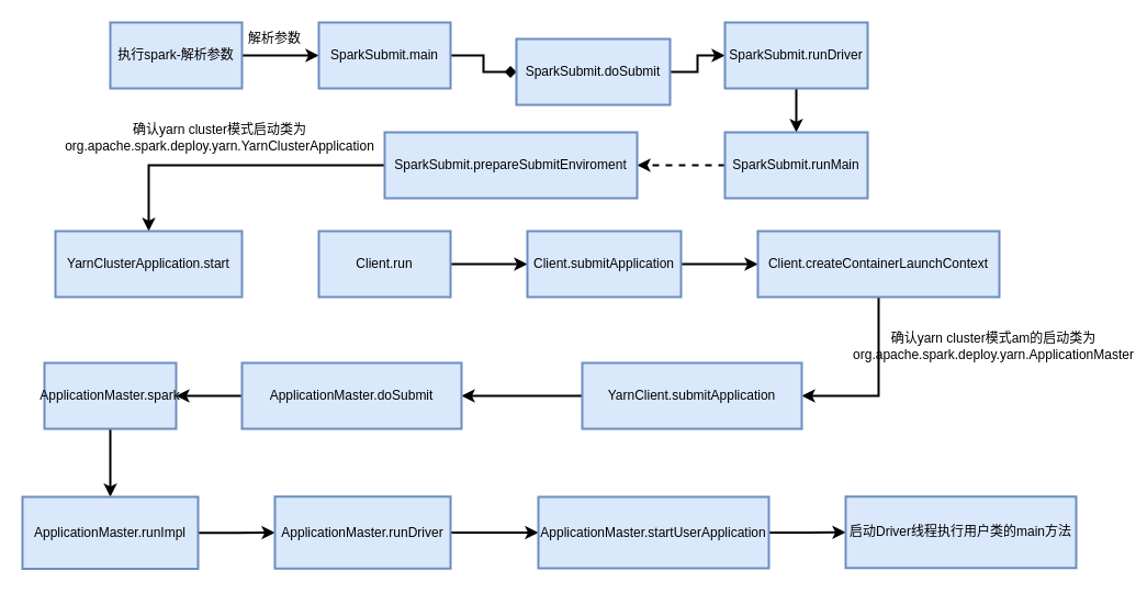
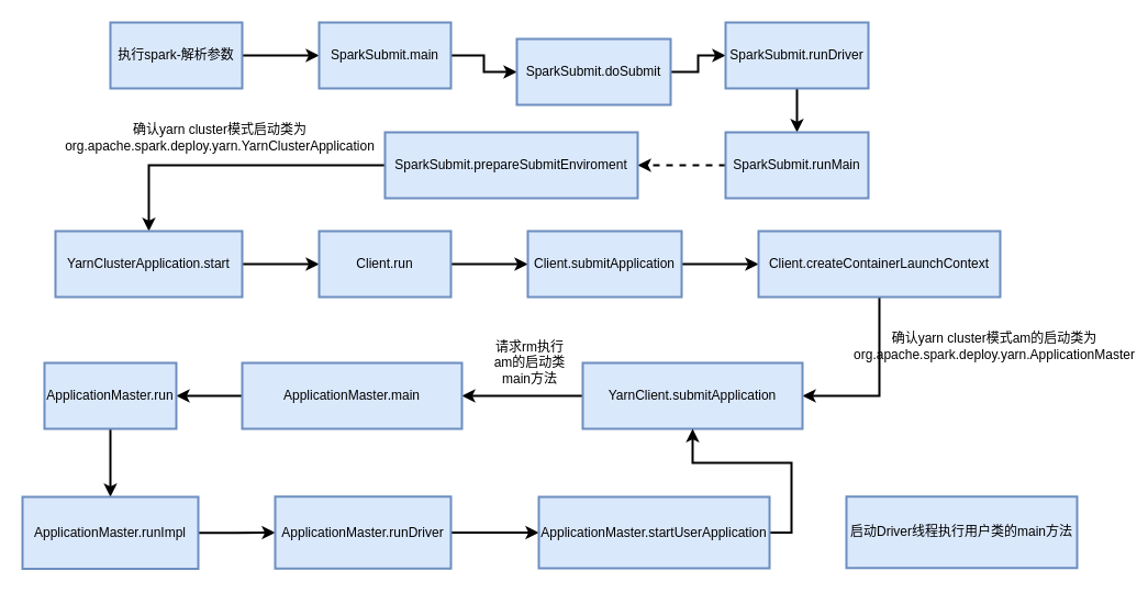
- <mxCell id="6" value="解析参数" style="text;html=1;strokeColor=none;fillColor=none;align=center;verticalAlign=middle;whiteSpace=wrap;rounded=0;strokeWidth=2;" vertex="1" parent="1"><mxGeometry x="220" y="20" width="60" height="30" as="geometry" /></mxCell>
- <mxCell id="4" style="edgeStyle=orthogonalEdgeStyle;rounded=0;orthogonalLoop=1;jettySize=auto;html=1;entryX=0;entryY=0.5;entryDx=0;entryDy=0;strokeWidth=2;endArrow=diamond;" edge="1" parent="1" source="5" target="8"><mxGeometry relative="1" as="geometry" /></mxCell>
+ <mxCell id="4" style="edgeStyle=orthogonalEdgeStyle;rounded=0;orthogonalLoop=1;jettySize=auto;html=1;entryX=0;entryY=0.5;entryDx=0;entryDy=0;strokeWidth=2;" edge="1" parent="1" source="5" target="8"><mxGeometry relative="1" as="geometry" /></mxCell>
+ <mxCell id="15" style="edgeStyle=orthogonalEdgeStyle;rounded=0;orthogonalLoop=1;jettySize=auto;html=1;entryX=0;entryY=0.5;entryDx=0;entryDy=0;strokeWidth=2;" edge="1" parent="1" source="16" target="19"><mxGeometry relative="1" as="geometry" /></mxCell>
+ <mxCell id="29" value="请求rm执行am的启动类main方法" style="text;html=1;strokeColor=none;fillColor=none;align=center;verticalAlign=middle;whiteSpace=wrap;rounded=0;strokeWidth=2;" vertex="1" parent="1"><mxGeometry x="444" y="320" width="76" height="20" as="geometry" /></mxCell>
- <mxCell id="31" value="ApplicationMaster.spark" style="rounded=0;whiteSpace=wrap;html=1;fillColor=#dae8fc;strokeColor=#6c8ebf;strokeWidth=2;" vertex="1" parent="1"><mxGeometry x="40" y="330" width="120" height="60" as="geometry" /></mxCell>
+ <mxCell id="31" value="ApplicationMaster.run" style="rounded=0;whiteSpace=wrap;html=1;fillColor=#dae8fc;strokeColor=#6c8ebf;strokeWidth=2;" vertex="1" parent="1"><mxGeometry x="40" y="330" width="120" height="60" as="geometry" /></mxCell>
- <mxCell id="28" value="ApplicationMaster.doSubmit" style="rounded=0;whiteSpace=wrap;html=1;fillColor=#dae8fc;strokeColor=#6c8ebf;strokeWidth=2;" vertex="1" parent="1"><mxGeometry x="220" y="330" width="200" height="60" as="geometry" /></mxCell>
+ <mxCell id="28" value="ApplicationMaster.main" style="rounded=0;whiteSpace=wrap;html=1;fillColor=#dae8fc;strokeColor=#6c8ebf;strokeWidth=2;" vertex="1" parent="1"><mxGeometry x="220" y="330" width="200" height="60" as="geometry" /></mxCell>
- <mxCell id="36" style="edgeStyle=orthogonalEdgeStyle;rounded=0;orthogonalLoop=1;jettySize=auto;html=1;exitX=1;exitY=0.5;exitDx=0;exitDy=0;entryX=0;entryY=0.5;entryDx=0;entryDy=0;strokeWidth=2;" edge="1" parent="1" source="37" target="38"><mxGeometry relative="1" as="geometry" /></mxCell>
+ <mxCell id="36" style="edgeStyle=orthogonalEdgeStyle;rounded=0;orthogonalLoop=1;jettySize=auto;html=1;exitX=1;exitY=0.5;exitDx=0;exitDy=0;strokeWidth=2;" edge="1" parent="1" source="37" target="25"><mxGeometry relative="1" as="geometry" /></mxCell>
